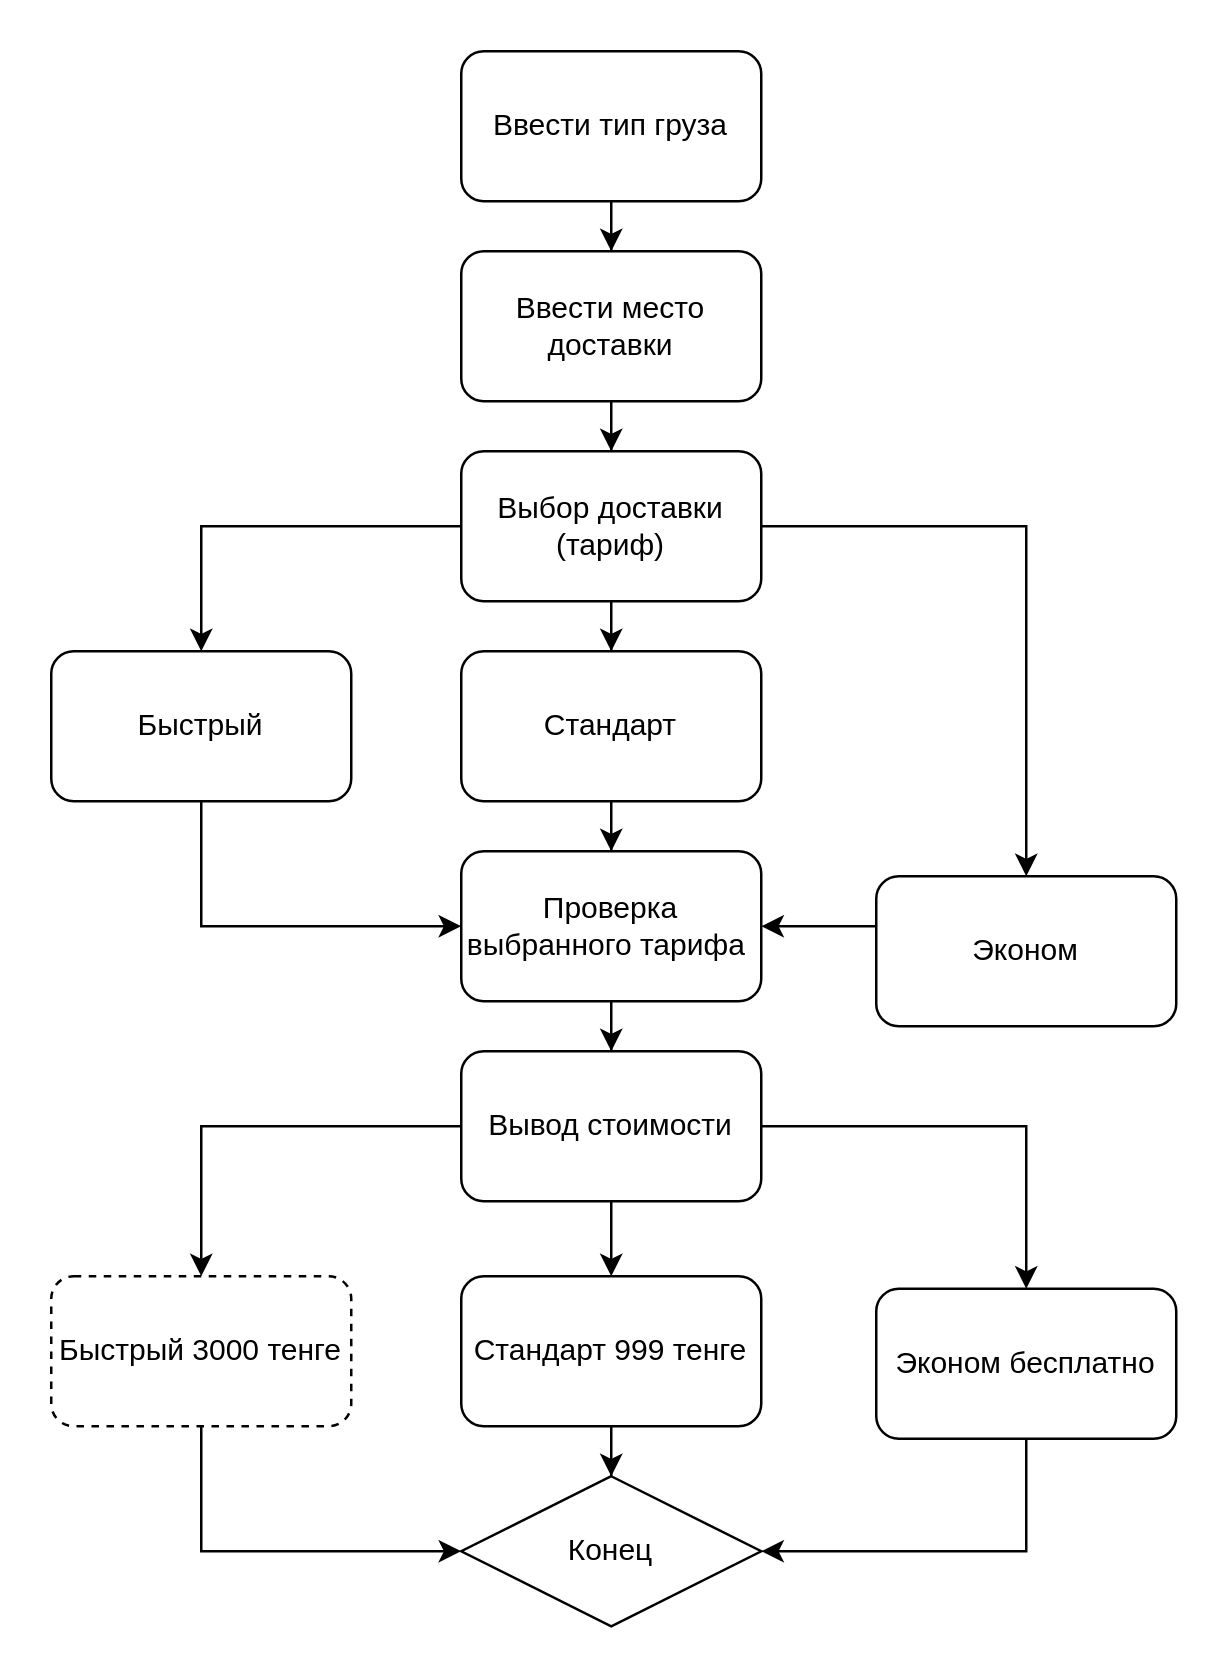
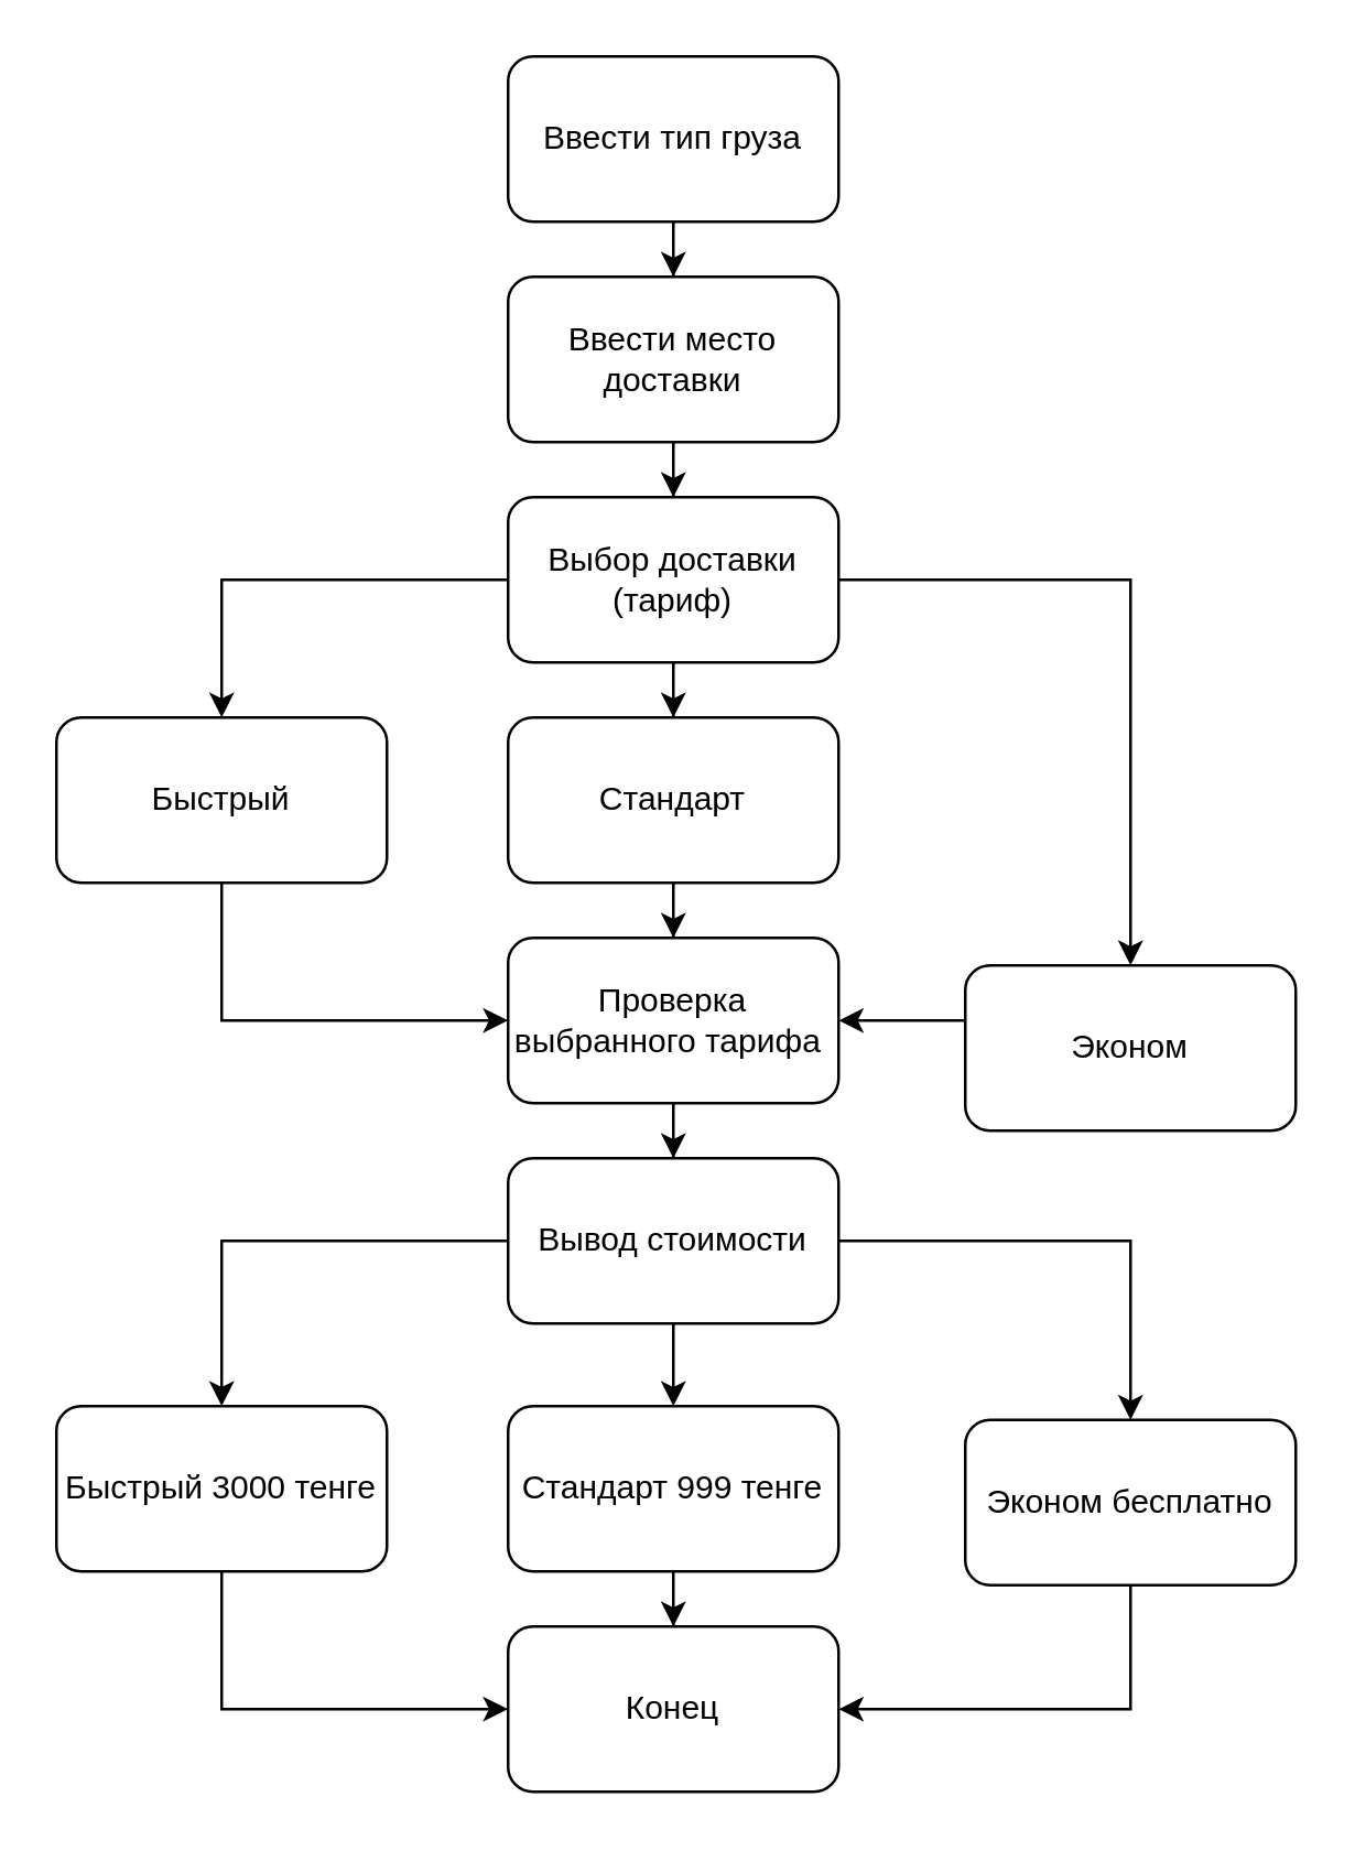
- <mxCell id="23" value="Быстрый 3000 тенге" style="rounded=1;whiteSpace=wrap;html=1;dashed=1;" vertex="1" parent="1"><mxGeometry x="20" y="510" width="120" height="60" as="geometry" /></mxCell>
+ <mxCell id="23" value="Быстрый 3000 тенге" style="rounded=1;whiteSpace=wrap;html=1;" vertex="1" parent="1"><mxGeometry x="20" y="510" width="120" height="60" as="geometry" /></mxCell>
- <mxCell id="28" value="Конец" style="rhombus;whiteSpace=wrap;html=1;" vertex="1" parent="1"><mxGeometry x="184" y="590" width="120" height="60" as="geometry" /></mxCell>
+ <mxCell id="28" value="Конец" style="rounded=1;whiteSpace=wrap;html=1;" vertex="1" parent="1"><mxGeometry x="184" y="590" width="120" height="60" as="geometry" /></mxCell>
